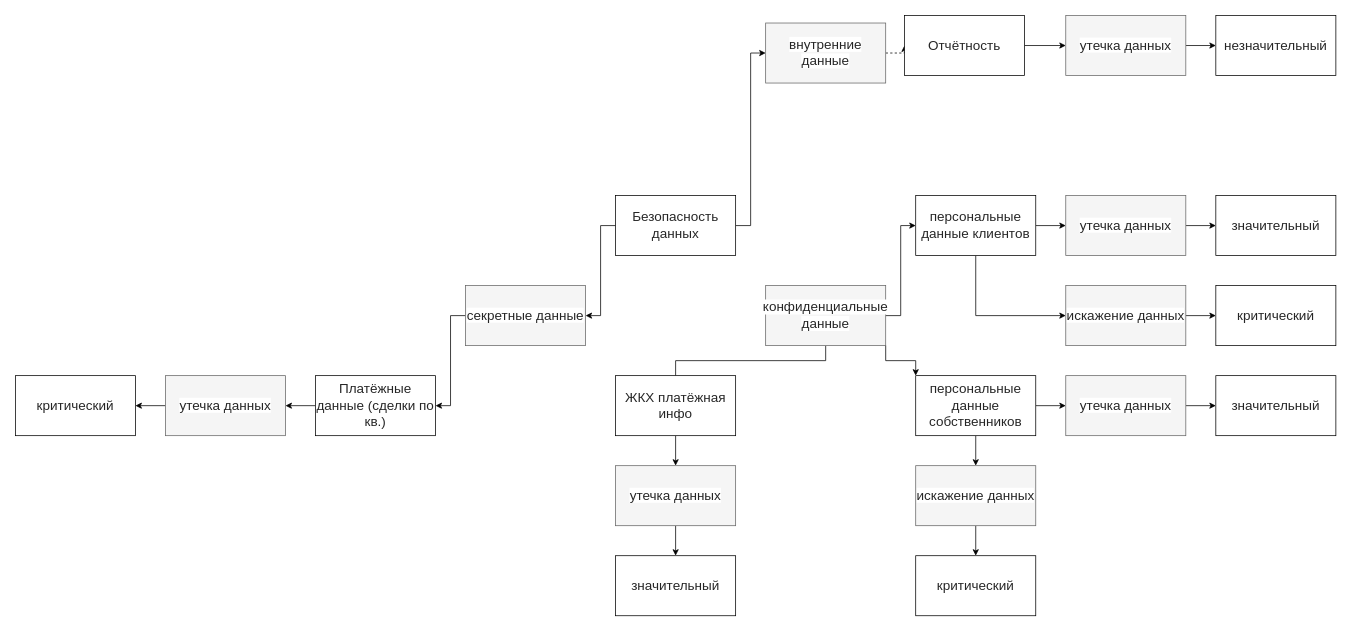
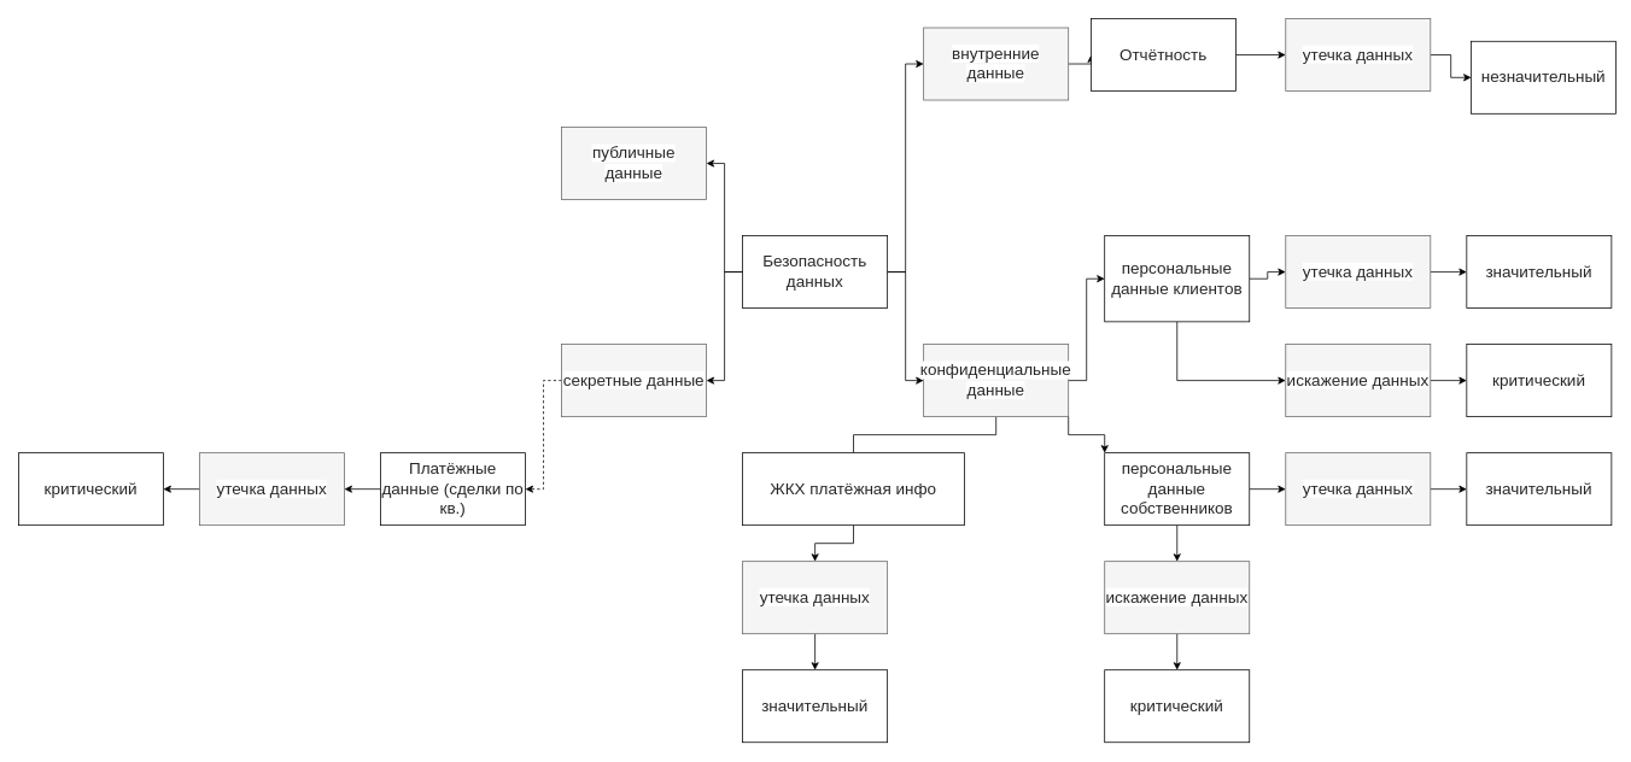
- <mxCell id="28" value="&lt;meta charset=&quot;utf-8&quot;&gt;&lt;span style=&quot;color: rgba(0, 0, 0, 0.85); font-family: &amp;quot;YS Text&amp;quot;, sans-serif; font-size: 18px; font-style: normal; font-variant-ligatures: normal; font-variant-caps: normal; font-weight: 400; letter-spacing: normal; orphans: 2; text-align: start; text-indent: 0px; text-transform: none; widows: 2; word-spacing: 0px; -webkit-text-stroke-width: 0px; white-space: pre-wrap; background-color: rgb(255, 255, 255); text-decoration-thickness: initial; text-decoration-style: initial; text-decoration-color: initial; display: inline !important; float: none;&quot;&gt;незначительный&lt;/span&gt;" style="rounded=0;whiteSpace=wrap;html=1;" vertex="1" parent="1"><mxGeometry x="1620" y="20" width="160" height="80" as="geometry" /></mxCell>
+ <mxCell id="28" value="&lt;meta charset=&quot;utf-8&quot;&gt;&lt;span style=&quot;color: rgba(0, 0, 0, 0.85); font-family: &amp;quot;YS Text&amp;quot;, sans-serif; font-size: 18px; font-style: normal; font-variant-ligatures: normal; font-variant-caps: normal; font-weight: 400; letter-spacing: normal; orphans: 2; text-align: start; text-indent: 0px; text-transform: none; widows: 2; word-spacing: 0px; -webkit-text-stroke-width: 0px; white-space: pre-wrap; background-color: rgb(255, 255, 255); text-decoration-thickness: initial; text-decoration-style: initial; text-decoration-color: initial; display: inline !important; float: none;&quot;&gt;незначительный&lt;/span&gt;" style="rounded=0;whiteSpace=wrap;html=1;" vertex="1" parent="1"><mxGeometry x="1625" y="45" width="160" height="80" as="geometry" /></mxCell>
- <mxCell id="19" style="edgeStyle=orthogonalEdgeStyle;rounded=0;orthogonalLoop=1;jettySize=auto;html=1;exitX=1;exitY=0.5;exitDx=0;exitDy=0;entryX=0;entryY=0.5;entryDx=0;entryDy=0;dashed=1;" edge="1" parent="1" source="20" target="24"><mxGeometry relative="1" as="geometry" /></mxCell>
+ <mxCell id="19" style="edgeStyle=orthogonalEdgeStyle;rounded=0;orthogonalLoop=1;jettySize=auto;html=1;exitX=1;exitY=0.5;exitDx=0;exitDy=0;entryX=0;entryY=0.5;entryDx=0;entryDy=0;" edge="1" parent="1" source="20" target="24"><mxGeometry relative="1" as="geometry" /></mxCell>
+ <mxCell id="18" value="&lt;meta charset=&quot;utf-8&quot;&gt;&lt;span style=&quot;color: rgba(0, 0, 0, 0.85); font-family: &amp;quot;YS Text&amp;quot;, sans-serif; font-size: 18px; font-style: normal; font-variant-ligatures: normal; font-variant-caps: normal; font-weight: 400; letter-spacing: normal; orphans: 2; text-align: left; text-indent: 0px; text-transform: none; widows: 2; word-spacing: 0px; -webkit-text-stroke-width: 0px; white-space: pre-line; background-color: rgb(255, 255, 255); text-decoration-thickness: initial; text-decoration-style: initial; text-decoration-color: initial; display: inline !important; float: none;&quot;&gt;публичные данные&lt;/span&gt;" style="rounded=0;whiteSpace=wrap;html=1;fillColor=#f5f5f5;fontColor=#333333;strokeColor=#666666;" vertex="1" parent="1"><mxGeometry x="620" y="140" width="160" height="80" as="geometry" /></mxCell>
+ <mxCell id="2" style="edgeStyle=orthogonalEdgeStyle;rounded=0;orthogonalLoop=1;jettySize=auto;html=1;exitX=0;exitY=0.5;exitDx=0;exitDy=0;entryX=1;entryY=0.5;entryDx=0;entryDy=0;" edge="1" parent="1" source="6" target="18"><mxGeometry relative="1" as="geometry" /></mxCell>
- <mxCell id="15" value="&lt;span style=&quot;color: rgba(0, 0, 0, 0.85); font-family: &amp;quot;YS Text&amp;quot;, sans-serif; font-size: 18px; font-style: normal; font-variant-ligatures: normal; font-variant-caps: normal; font-weight: 400; letter-spacing: normal; orphans: 2; text-align: left; text-indent: 0px; text-transform: none; widows: 2; word-spacing: 0px; -webkit-text-stroke-width: 0px; white-space: pre-line; background-color: rgb(255, 255, 255); text-decoration-thickness: initial; text-decoration-style: initial; text-decoration-color: initial; float: none; display: inline !important;&quot;&gt;персональные данные клиентов&lt;/span&gt;" style="rounded=0;whiteSpace=wrap;html=1;" vertex="1" parent="1"><mxGeometry x="1220" y="260" width="160" height="80" as="geometry" /></mxCell>
+ <mxCell id="15" value="&lt;span style=&quot;color: rgba(0, 0, 0, 0.85); font-family: &amp;quot;YS Text&amp;quot;, sans-serif; font-size: 18px; font-style: normal; font-variant-ligatures: normal; font-variant-caps: normal; font-weight: 400; letter-spacing: normal; orphans: 2; text-align: left; text-indent: 0px; text-transform: none; widows: 2; word-spacing: 0px; -webkit-text-stroke-width: 0px; white-space: pre-line; background-color: rgb(255, 255, 255); text-decoration-thickness: initial; text-decoration-style: initial; text-decoration-color: initial; float: none; display: inline !important;&quot;&gt;персональные данные клиентов&lt;/span&gt;" style="rounded=0;whiteSpace=wrap;html=1;" vertex="1" parent="1"><mxGeometry x="1220" y="260" width="160" height="95" as="geometry" /></mxCell>
+ <mxCell id="4" style="edgeStyle=orthogonalEdgeStyle;rounded=0;orthogonalLoop=1;jettySize=auto;html=1;exitX=1;exitY=0.5;exitDx=0;exitDy=0;entryX=0;entryY=0.5;entryDx=0;entryDy=0;" edge="1" parent="1" source="6" target="10"><mxGeometry relative="1" as="geometry" /></mxCell>
- <mxCell id="16" style="edgeStyle=orthogonalEdgeStyle;rounded=0;orthogonalLoop=1;jettySize=auto;html=1;exitX=0;exitY=0.5;exitDx=0;exitDy=0;entryX=1;entryY=0.5;entryDx=0;entryDy=0;" edge="1" parent="1" source="17" target="12"><mxGeometry relative="1" as="geometry" /></mxCell>
+ <mxCell id="16" style="edgeStyle=orthogonalEdgeStyle;rounded=0;orthogonalLoop=1;jettySize=auto;html=1;exitX=0;exitY=0.5;exitDx=0;exitDy=0;entryX=1;entryY=0.5;entryDx=0;entryDy=0;dashed=1;" edge="1" parent="1" source="17" target="12"><mxGeometry relative="1" as="geometry" /></mxCell>
- <mxCell id="22" value="&lt;span style=&quot;color: rgba(0, 0, 0, 0.85); font-family: &amp;quot;YS Text&amp;quot;, sans-serif; font-size: 18px; font-style: normal; font-variant-ligatures: normal; font-variant-caps: normal; font-weight: 400; letter-spacing: normal; orphans: 2; text-align: start; text-indent: 0px; text-transform: none; widows: 2; word-spacing: 0px; -webkit-text-stroke-width: 0px; white-space: pre-wrap; background-color: rgb(255, 255, 255); text-decoration-thickness: initial; text-decoration-style: initial; text-decoration-color: initial; float: none; display: inline !important;&quot;&gt;ЖКХ платёжная инфо&lt;/span&gt;" style="rounded=0;whiteSpace=wrap;html=1;" vertex="1" parent="1"><mxGeometry x="820" y="500" width="160" height="80" as="geometry" /></mxCell>
+ <mxCell id="22" value="&lt;span style=&quot;color: rgba(0, 0, 0, 0.85); font-family: &amp;quot;YS Text&amp;quot;, sans-serif; font-size: 18px; font-style: normal; font-variant-ligatures: normal; font-variant-caps: normal; font-weight: 400; letter-spacing: normal; orphans: 2; text-align: start; text-indent: 0px; text-transform: none; widows: 2; word-spacing: 0px; -webkit-text-stroke-width: 0px; white-space: pre-wrap; background-color: rgb(255, 255, 255); text-decoration-thickness: initial; text-decoration-style: initial; text-decoration-color: initial; float: none; display: inline !important;&quot;&gt;ЖКХ платёжная инфо&lt;/span&gt;" style="rounded=0;whiteSpace=wrap;html=1;" vertex="1" parent="1"><mxGeometry x="820" y="500" width="245" height="80" as="geometry" /></mxCell>
